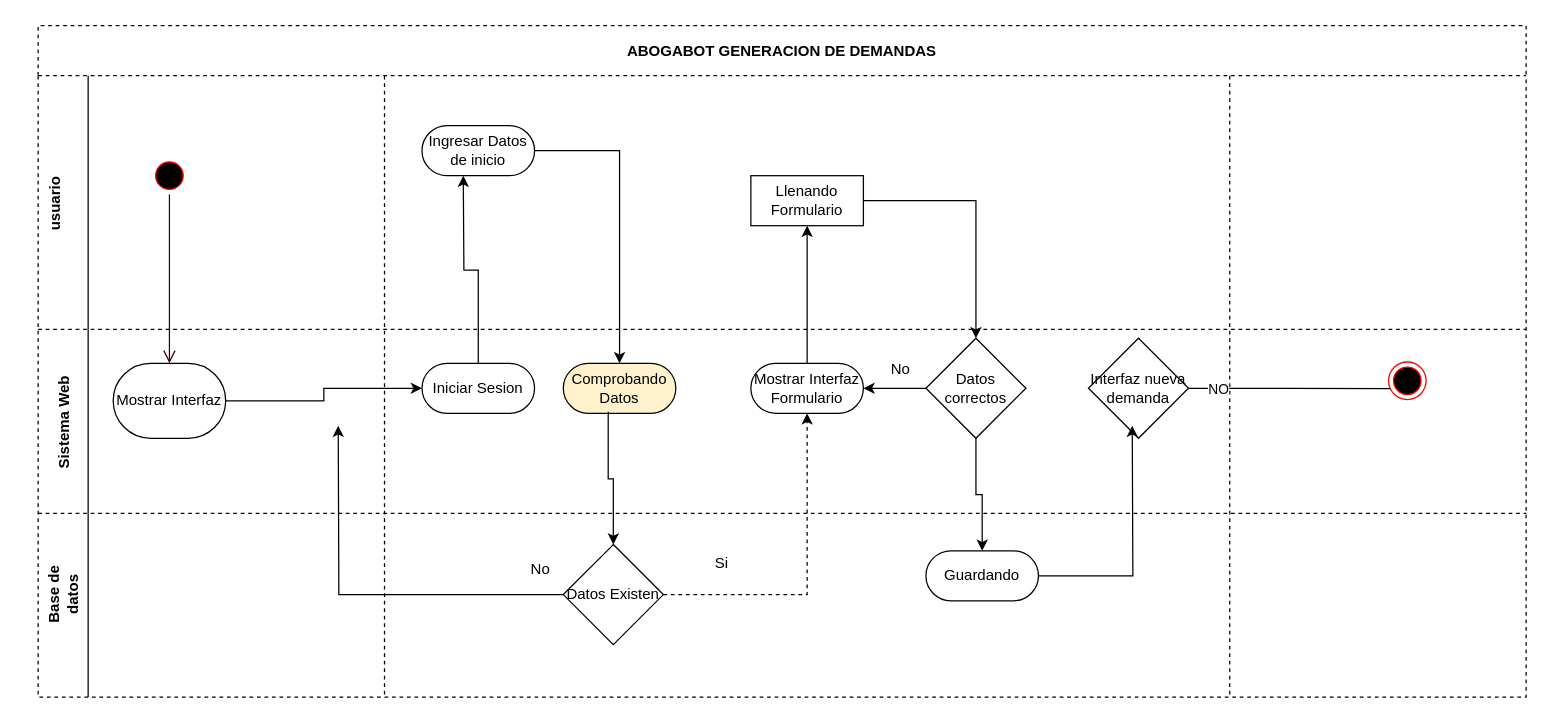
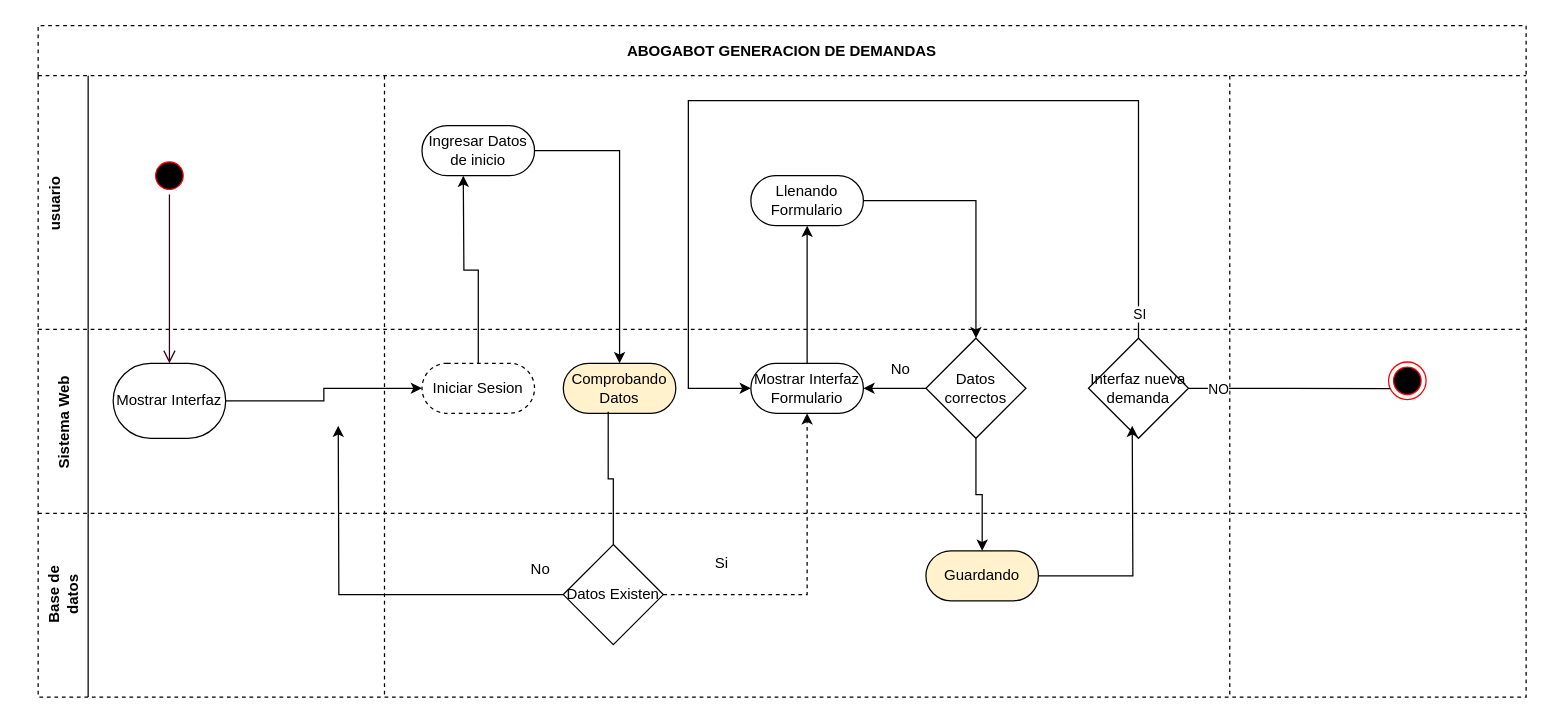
+ <mxCell id="21" style="edgeStyle=orthogonalEdgeStyle;rounded=0;orthogonalLoop=1;jettySize=auto;html=1;entryX=0;entryY=0.5;entryDx=0;entryDy=0;" edge="1" parent="13" source="20" target="16"><mxGeometry relative="1" as="geometry"><mxPoint x="243" y="-163" as="targetPoint" /><Array as="points"><mxPoint x="603" y="-183" /><mxPoint x="243" y="-183" /><mxPoint x="243" y="47" /></Array></mxGeometry></mxCell>
+ <mxCell id="22" value="SI" style="edgeLabel;html=1;align=center;verticalAlign=middle;resizable=0;points=[];" vertex="1" connectable="0" parent="21"><mxGeometry x="-0.705" relative="1" as="geometry"><mxPoint y="102" as="offset" /></mxGeometry></mxCell>
- <mxCell id="8" value="Llenando Formulario" style="whiteSpace=wrap;html=1;arcSize=50;rounded=0;" vertex="1" parent="6"><mxGeometry x="293" y="80" width="90" height="40" as="geometry" /></mxCell>
+ <mxCell id="8" value="Llenando Formulario" style="rounded=1;whiteSpace=wrap;html=1;arcSize=50;" vertex="1" parent="6"><mxGeometry x="293" y="80" width="90" height="40" as="geometry" /></mxCell>
- <mxCell id="14" value="Iniciar Sesion" style="rounded=1;whiteSpace=wrap;html=1;arcSize=50;" vertex="1" parent="13"><mxGeometry x="30" y="27" width="90" height="40" as="geometry" /></mxCell>
+ <mxCell id="14" value="Iniciar Sesion" style="rounded=1;whiteSpace=wrap;html=1;arcSize=50;dashed=1;" vertex="1" parent="13"><mxGeometry x="30" y="27" width="90" height="40" as="geometry" /></mxCell>
- <mxCell id="36" value="" style="edgeStyle=orthogonalEdgeStyle;rounded=0;orthogonalLoop=1;jettySize=auto;html=1;entryX=0.5;entryY=0;entryDx=0;entryDy=0;exitX=0.399;exitY=0.972;exitDx=0;exitDy=0;exitPerimeter=0;" edge="1" parent="2" source="15" target="31"><mxGeometry relative="1" as="geometry"><mxPoint x="375" y="310" as="sourcePoint" /><mxPoint x="380" y="410" as="targetPoint" /></mxGeometry></mxCell>
+ <mxCell id="36" value="" style="edgeStyle=orthogonalEdgeStyle;rounded=0;orthogonalLoop=1;jettySize=auto;html=1;entryX=0.5;entryY=0;entryDx=0;entryDy=0;exitX=0.399;exitY=0.972;exitDx=0;exitDy=0;exitPerimeter=0;endArrow=none;" edge="1" parent="2" source="15" target="31"><mxGeometry relative="1" as="geometry"><mxPoint x="375" y="310" as="sourcePoint" /><mxPoint x="380" y="410" as="targetPoint" /></mxGeometry></mxCell>
- <mxCell id="34" value="Guardando" style="rounded=1;whiteSpace=wrap;html=1;arcSize=50;" vertex="1" parent="30"><mxGeometry x="433" y="30" width="90" height="40" as="geometry" /></mxCell>
+ <mxCell id="34" value="Guardando" style="rounded=1;whiteSpace=wrap;html=1;arcSize=50;fillColor=#fff2cc;" vertex="1" parent="30"><mxGeometry x="433" y="30" width="90" height="40" as="geometry" /></mxCell>
